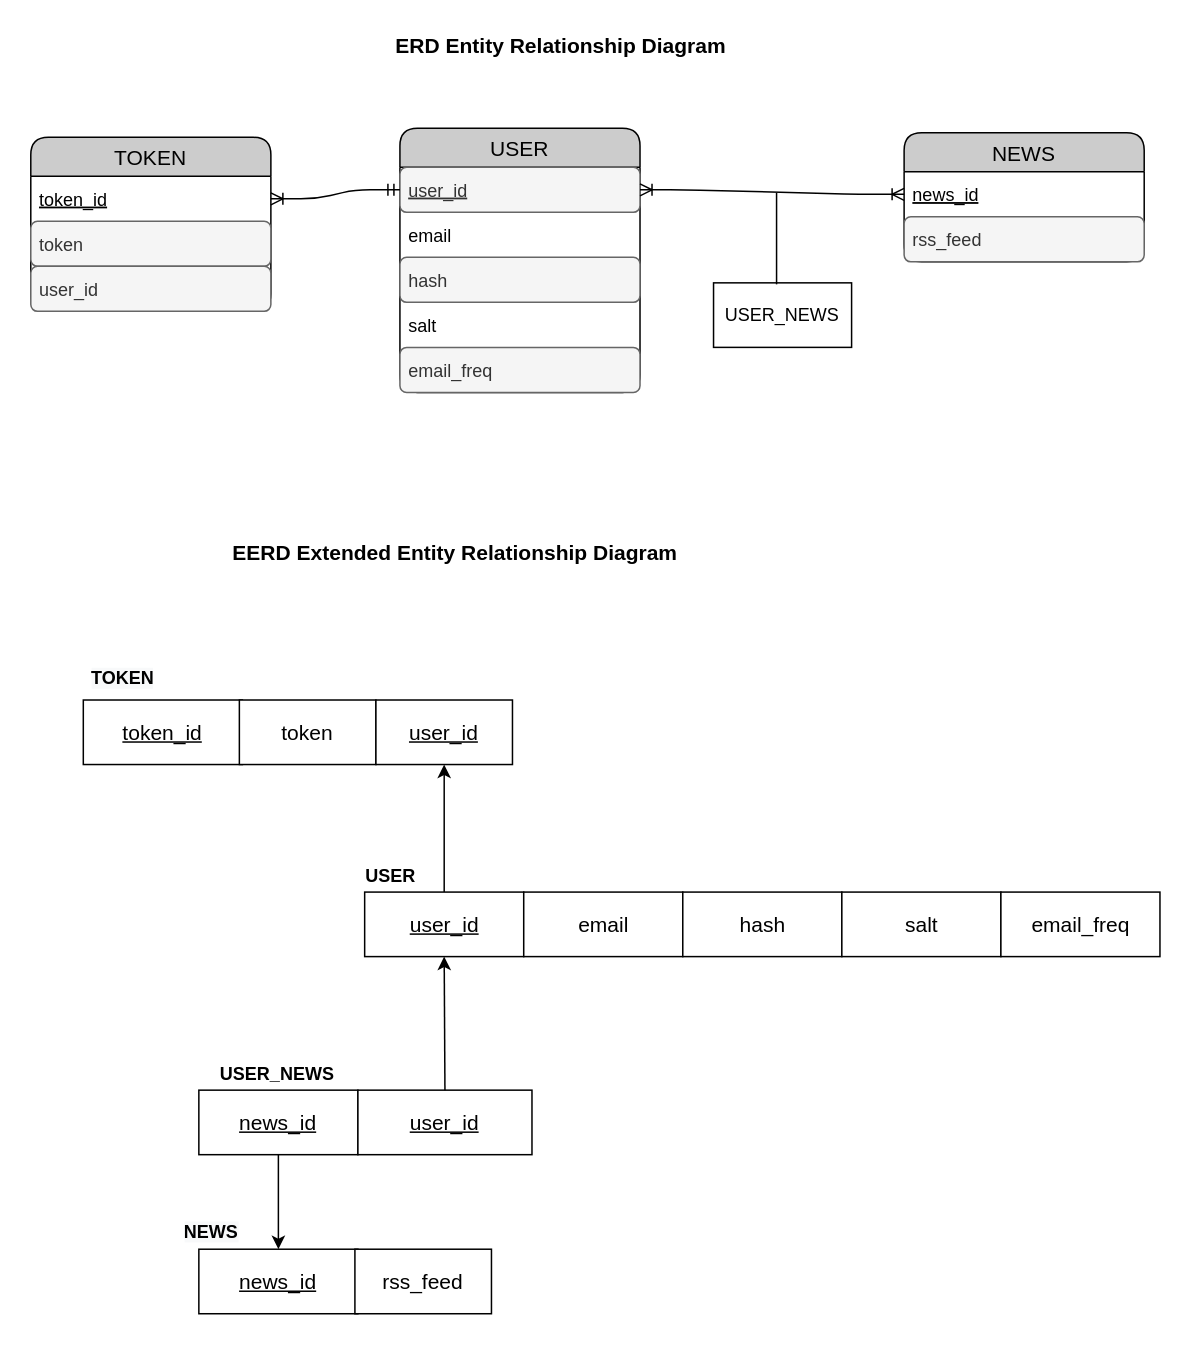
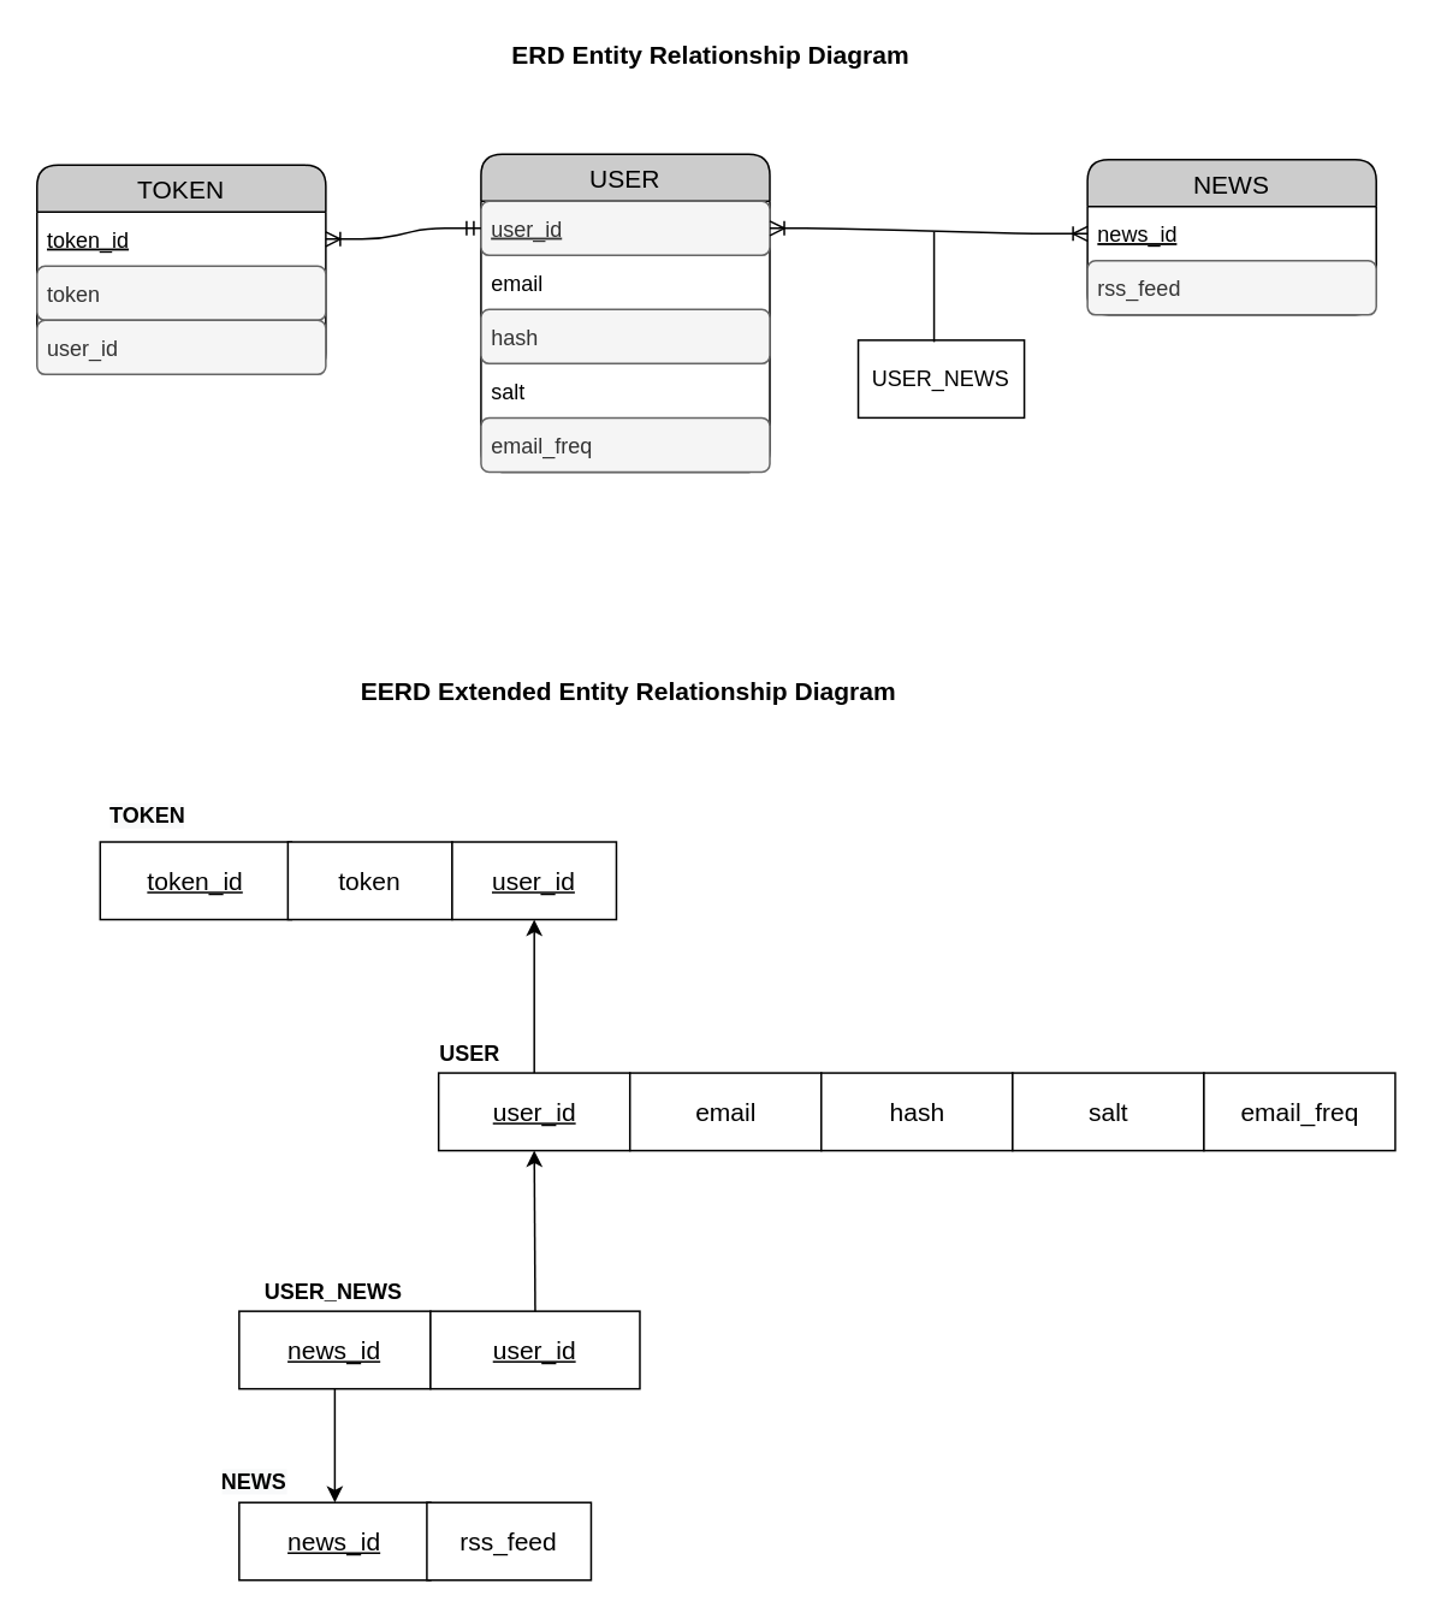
- <mxCell id="10" value="&lt;b&gt;ERD Entity Relationship Diagram&lt;/b&gt;" style="text;html=1;strokeColor=none;fillColor=none;align=center;verticalAlign=middle;whiteSpace=wrap;rounded=0;fontSize=14;" parent="1" vertex="1"><mxGeometry x="240" y="20" width="267" height="20" as="geometry" /></mxCell>
+ <mxCell id="10" value="&lt;b&gt;ERD Entity Relationship Diagram&lt;/b&gt;" style="text;html=1;strokeColor=none;fillColor=none;align=center;verticalAlign=middle;whiteSpace=wrap;rounded=0;fontSize=14;" parent="1" vertex="1"><mxGeometry x="260" y="20" width="267" height="20" as="geometry" /></mxCell>
- <mxCell id="11" value="&lt;b&gt;EERD Extended Entity Relationship Diagram&lt;/b&gt;" style="text;html=1;strokeColor=none;fillColor=none;align=center;verticalAlign=middle;whiteSpace=wrap;rounded=0;fontSize=14;" parent="1" vertex="1"><mxGeometry x="69" y="358" width="468" height="20" as="geometry" /></mxCell>
+ <mxCell id="11" value="&lt;b&gt;EERD Extended Entity Relationship Diagram&lt;/b&gt;" style="text;html=1;strokeColor=none;fillColor=none;align=center;verticalAlign=middle;whiteSpace=wrap;rounded=0;fontSize=14;" parent="1" vertex="1"><mxGeometry x="114" y="373" width="468" height="20" as="geometry" /></mxCell>
